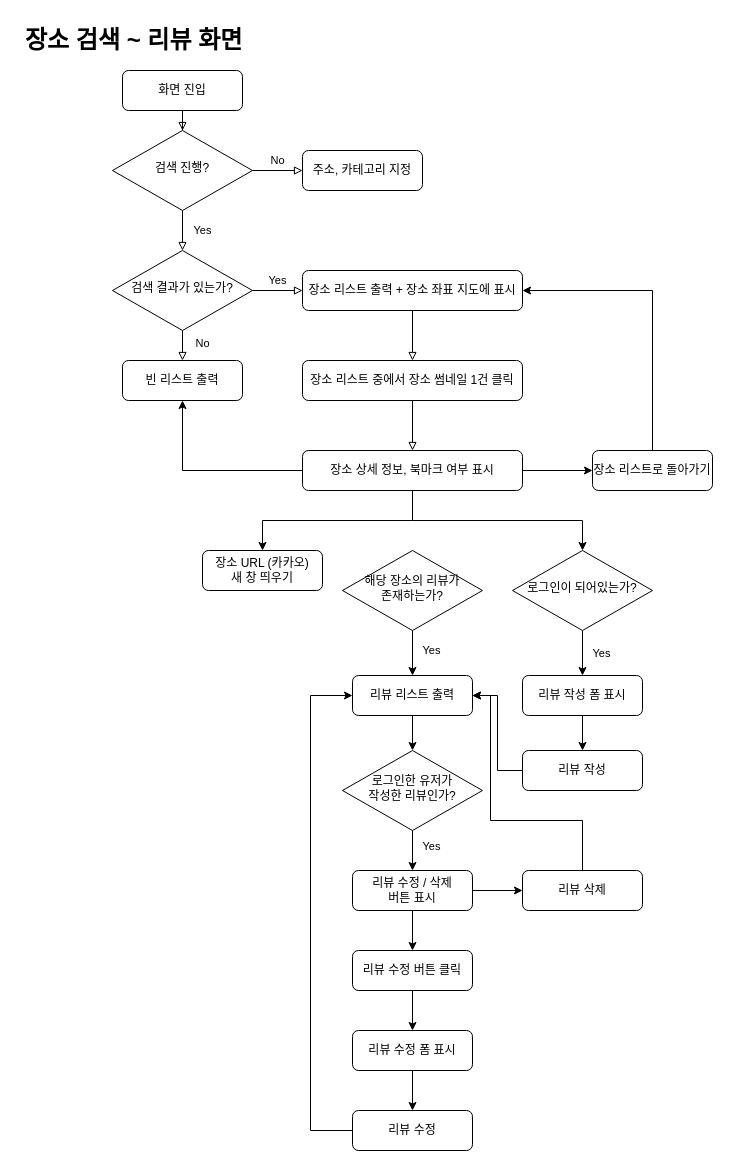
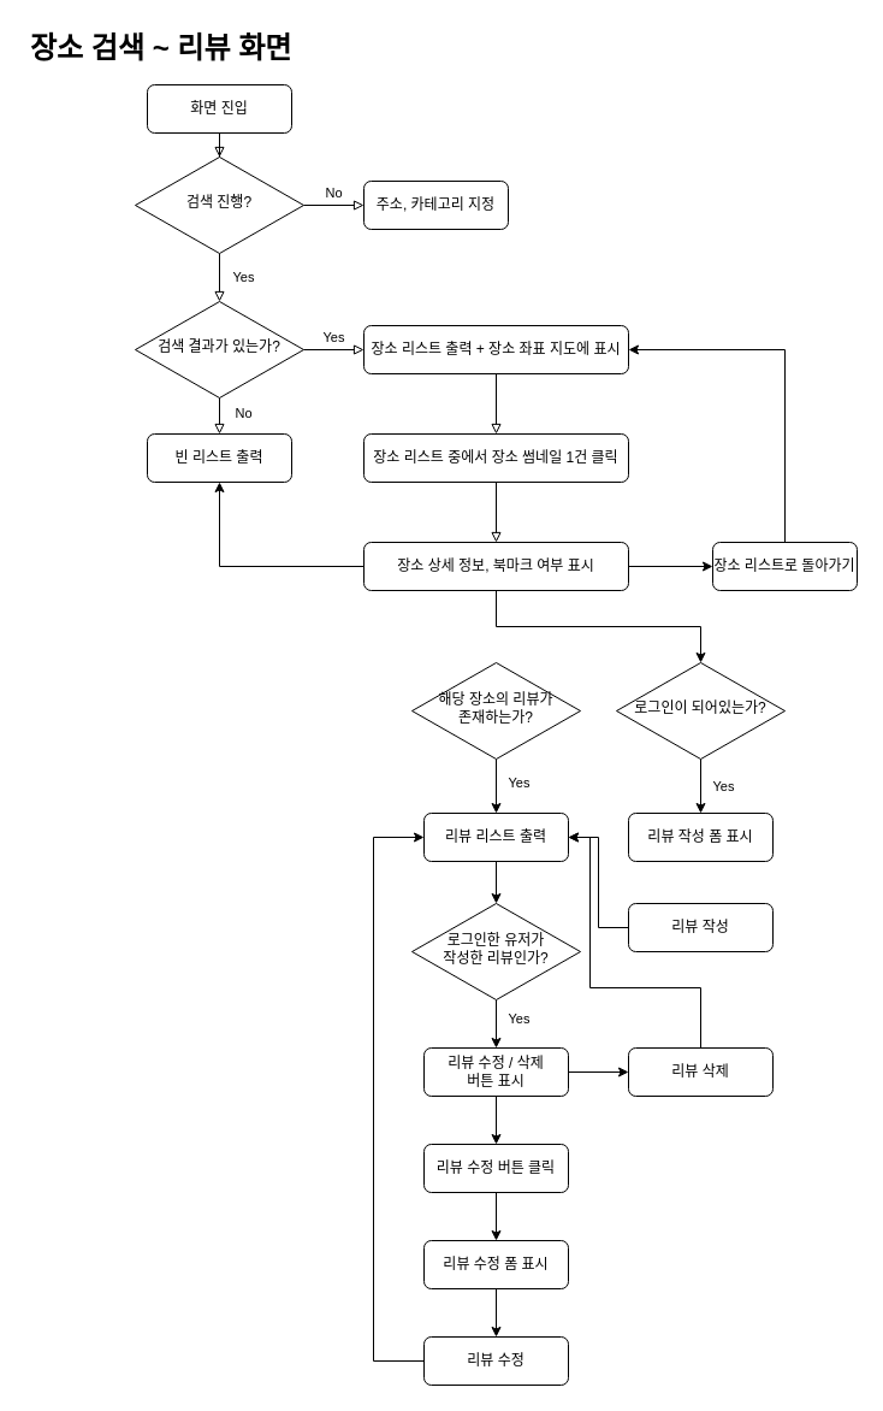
- <mxCell id="16" style="edgeStyle=orthogonalEdgeStyle;rounded=0;orthogonalLoop=1;jettySize=auto;html=1;entryX=0.5;entryY=0;entryDx=0;entryDy=0;" edge="1" parent="1" source="18" target="23"><mxGeometry relative="1" as="geometry" /></mxCell>
- <mxCell id="23" value="장소 URL (카카오)&lt;br&gt;새 창 띄우기" style="rounded=1;whiteSpace=wrap;html=1;fontSize=12;glass=0;strokeWidth=1;shadow=0;" vertex="1" parent="1"><mxGeometry x="202" y="550" width="120" height="40" as="geometry" /></mxCell>
- <mxCell id="32" style="edgeStyle=orthogonalEdgeStyle;rounded=0;orthogonalLoop=1;jettySize=auto;html=1;" edge="1" parent="1" source="33" target="47"><mxGeometry relative="1" as="geometry" /></mxCell>
